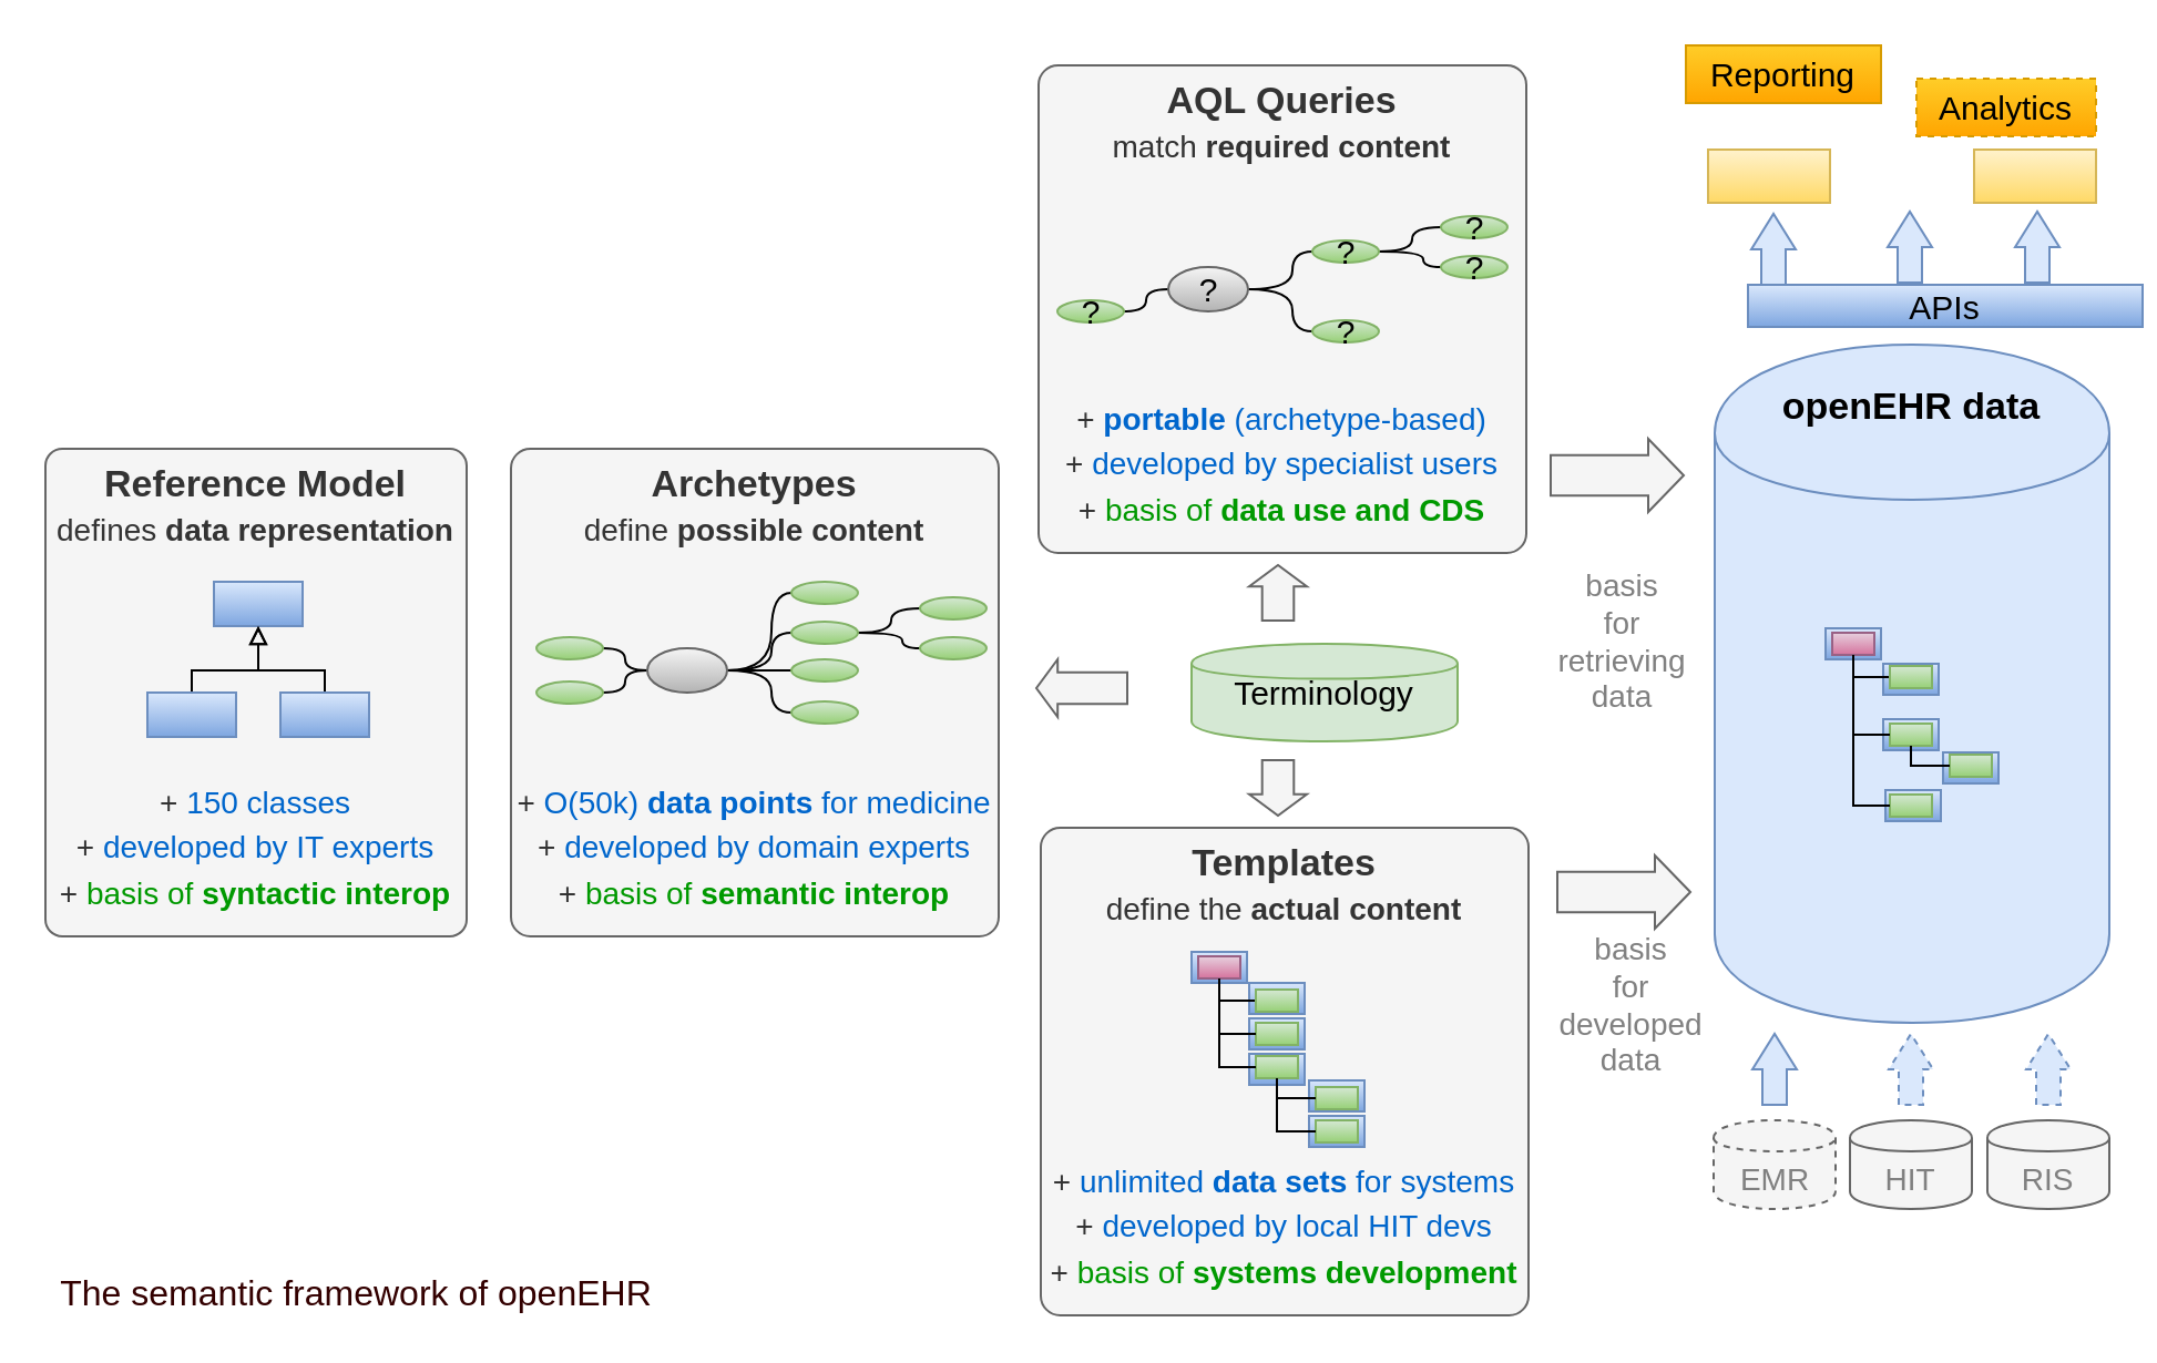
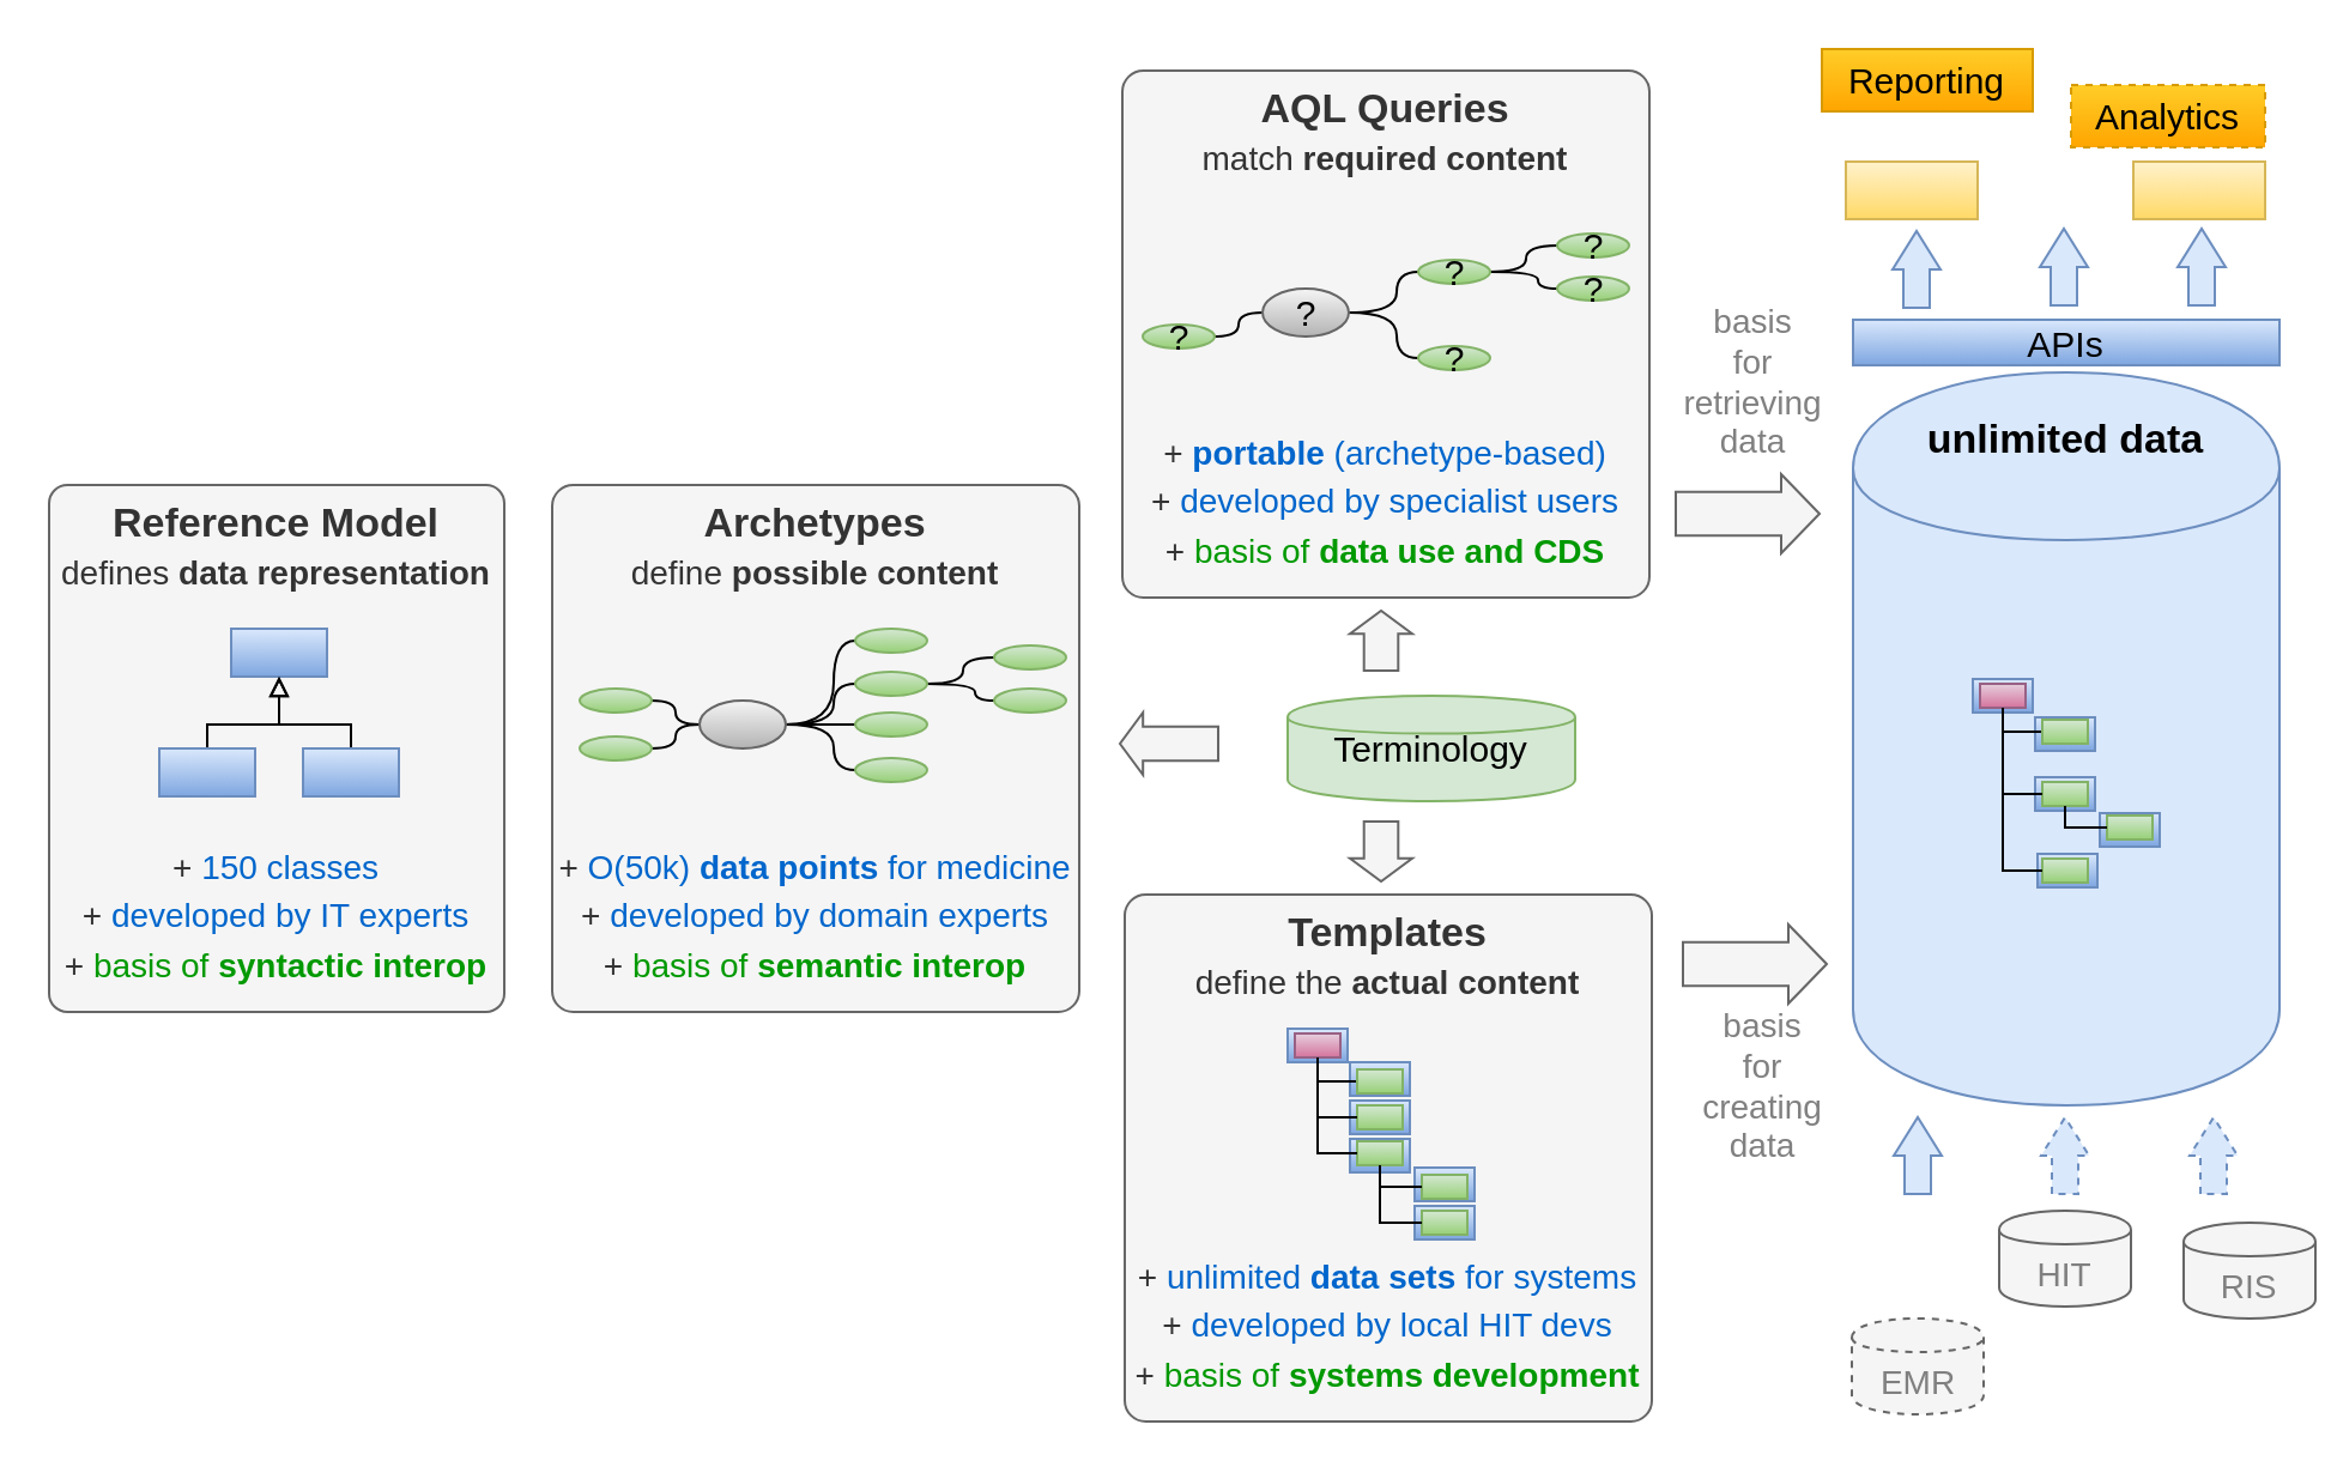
- <mxCell id="93" value="APIs" style="rounded=0;whiteSpace=wrap;html=1;fontSize=15;fillColor=#dae8fc;strokeColor=#6c8ebf;fontStyle=0;gradientColor=#7ea6e0;" vertex="1" parent="1"><mxGeometry x="788" y="128" width="178" height="19" as="geometry" /></mxCell>
+ <mxCell id="93" value="APIs" style="rounded=0;whiteSpace=wrap;html=1;fontSize=15;fillColor=#dae8fc;strokeColor=#6c8ebf;fontStyle=0;gradientColor=#7ea6e0;" vertex="1" parent="1"><mxGeometry x="773" y="133" width="178" height="19" as="geometry" /></mxCell>
- <mxCell id="2" value="openEHR data" style="shape=cylinder;whiteSpace=wrap;html=1;boundedLbl=1;backgroundOutline=1;fontSize=17;fontStyle=1;fillColor=#dae8fc;strokeColor=#6c8ebf;verticalAlign=top;spacingTop=-28;" parent="1" vertex="1"><mxGeometry x="773" y="155" width="178" height="306" as="geometry" /></mxCell>
+ <mxCell id="2" value="unlimited data" style="shape=cylinder;whiteSpace=wrap;html=1;boundedLbl=1;backgroundOutline=1;fontSize=17;fontStyle=1;fillColor=#dae8fc;strokeColor=#6c8ebf;verticalAlign=top;spacingTop=-28;" parent="1" vertex="1"><mxGeometry x="773" y="155" width="178" height="306" as="geometry" /></mxCell>
- <mxCell id="51" value="basis &lt;br style=&quot;font-size: 14px&quot;&gt;for&lt;br style=&quot;font-size: 14px&quot;&gt;retrieving&lt;br style=&quot;font-size: 14px&quot;&gt;data" style="text;html=1;align=center;verticalAlign=middle;resizable=0;points=[];;autosize=1;fontSize=14;fontColor=#808080;" parent="1" vertex="1"><mxGeometry x="696" y="254" width="70" height="70" as="geometry" /></mxCell>
+ <mxCell id="51" value="basis &lt;br style=&quot;font-size: 14px&quot;&gt;for&lt;br style=&quot;font-size: 14px&quot;&gt;retrieving&lt;br style=&quot;font-size: 14px&quot;&gt;data" style="text;html=1;align=center;verticalAlign=middle;resizable=0;points=[];;autosize=1;fontSize=14;fontColor=#808080;" parent="1" vertex="1"><mxGeometry x="696" y="124" width="70" height="70" as="geometry" /></mxCell>
- <mxCell id="49" value="basis &lt;br style=&quot;font-size: 14px;&quot;&gt;for&lt;br style=&quot;font-size: 14px;&quot;&gt;developed&lt;br style=&quot;font-size: 14px;&quot;&gt;data" style="text;html=1;align=center;verticalAlign=middle;resizable=0;points=[];;autosize=1;fontSize=14;fontColor=#808080;" parent="1" vertex="1"><mxGeometry x="700" y="418" width="70" height="70" as="geometry" /></mxCell>
+ <mxCell id="49" value="basis &lt;br style=&quot;font-size: 14px;&quot;&gt;for&lt;br style=&quot;font-size: 14px;&quot;&gt;creating&lt;br style=&quot;font-size: 14px;&quot;&gt;data" style="text;html=1;align=center;verticalAlign=middle;resizable=0;points=[];;autosize=1;fontSize=14;fontColor=#808080;" parent="1" vertex="1"><mxGeometry x="700" y="418" width="70" height="70" as="geometry" /></mxCell>
- <mxCell id="81" value="EMR" style="shape=cylinder;whiteSpace=wrap;html=1;boundedLbl=1;backgroundOutline=1;fontSize=14;fontStyle=0;fillColor=#f5f5f5;strokeColor=#666666;verticalAlign=top;spacingTop=0;fontColor=#808080;dashed=1;" parent="1" vertex="1"><mxGeometry x="772.5" y="505" width="55" height="40" as="geometry" /></mxCell>
+ <mxCell id="81" value="EMR" style="shape=cylinder;whiteSpace=wrap;html=1;boundedLbl=1;backgroundOutline=1;fontSize=14;fontStyle=0;fillColor=#f5f5f5;strokeColor=#666666;verticalAlign=top;spacingTop=0;fontColor=#808080;dashed=1;" parent="1" vertex="1"><mxGeometry x="772.5" y="550" width="55" height="40" as="geometry" /></mxCell>
- <mxCell id="83" value="RIS" style="shape=cylinder;whiteSpace=wrap;html=1;boundedLbl=1;backgroundOutline=1;fontSize=14;fontStyle=0;fillColor=#f5f5f5;strokeColor=#666666;verticalAlign=top;spacingTop=0;fontColor=#808080;" parent="1" vertex="1"><mxGeometry x="896" y="505" width="55" height="40" as="geometry" /></mxCell>
+ <mxCell id="83" value="RIS" style="shape=cylinder;whiteSpace=wrap;html=1;boundedLbl=1;backgroundOutline=1;fontSize=14;fontStyle=0;fillColor=#f5f5f5;strokeColor=#666666;verticalAlign=top;spacingTop=0;fontColor=#808080;" parent="1" vertex="1"><mxGeometry x="911" y="510" width="55" height="40" as="geometry" /></mxCell>
- <mxCell id="66" value="The semantic framework of openEHR" style="text;html=1;align=center;verticalAlign=middle;resizable=0;points=[];;autosize=1;fontSize=16;fontColor=#330000;" parent="1" vertex="1"><mxGeometry x="20" y="573" width="280" height="20" as="geometry" /></mxCell>
